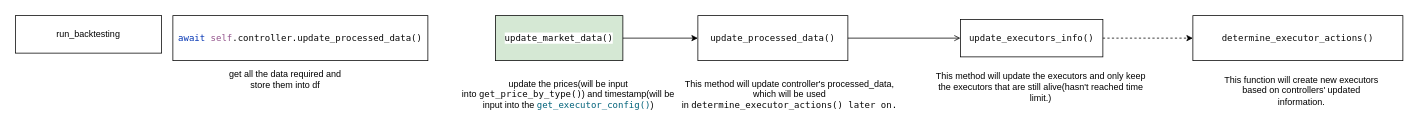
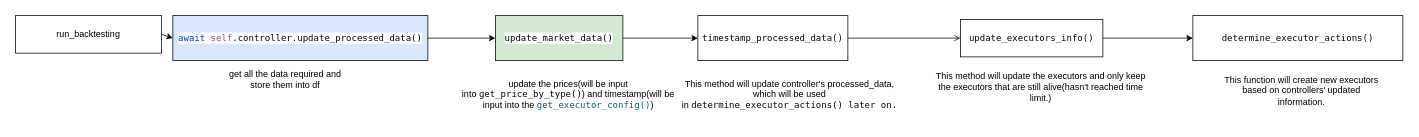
+ <mxCell id="4" value="" style="endArrow=classic;html=1;rounded=0;entryX=0;entryY=0.5;entryDx=0;entryDy=0;exitX=1;exitY=0.5;exitDx=0;exitDy=0;" edge="1" parent="1" source="2" target="3"><mxGeometry width="50" height="50" relative="1" as="geometry"><mxPoint x="50" y="80" as="sourcePoint" /><mxPoint x="100" y="30" as="targetPoint" /></mxGeometry></mxCell>
- <mxCell id="3" value="&lt;div style=&quot;background-color:#ffffff;color:#080808&quot;&gt;&lt;pre style=&quot;font-family:'JetBrains Mono',monospace;font-size:9.0pt;&quot;&gt;&lt;div&gt;&lt;pre style=&quot;font-family:'JetBrains Mono',monospace;font-size:9.0pt;&quot;&gt;&lt;span style=&quot;color:#0033b3;&quot;&gt;await &lt;/span&gt;&lt;span style=&quot;color:#94558d;&quot;&gt;self&lt;/span&gt;.controller.update_processed_data()&lt;/pre&gt;&lt;/div&gt;&lt;/pre&gt;&lt;/div&gt;" style="rounded=0;whiteSpace=wrap;html=1;" vertex="1" parent="1"><mxGeometry x="230" y="20" width="340" height="60" as="geometry" /></mxCell>
+ <mxCell id="3" value="&lt;div style=&quot;background-color:#ffffff;color:#080808&quot;&gt;&lt;pre style=&quot;font-family:'JetBrains Mono',monospace;font-size:9.0pt;&quot;&gt;&lt;div&gt;&lt;pre style=&quot;font-family:'JetBrains Mono',monospace;font-size:9.0pt;&quot;&gt;&lt;span style=&quot;color:#0033b3;&quot;&gt;await &lt;/span&gt;&lt;span style=&quot;color:#94558d;&quot;&gt;self&lt;/span&gt;.controller.update_processed_data()&lt;/pre&gt;&lt;/div&gt;&lt;/pre&gt;&lt;/div&gt;" style="rounded=0;whiteSpace=wrap;html=1;fillColor=#dae8fc;" vertex="1" parent="1"><mxGeometry x="230" y="20" width="340" height="60" as="geometry" /></mxCell>
+ <mxCell id="6" value="" style="endArrow=classic;html=1;rounded=0;exitX=1;exitY=0.5;exitDx=0;exitDy=0;" edge="1" parent="1" source="3" target="7"><mxGeometry width="50" height="50" relative="1" as="geometry"><mxPoint x="320" y="110" as="sourcePoint" /><mxPoint x="370" y="60" as="targetPoint" /></mxGeometry></mxCell>
- <mxCell id="10" value="&lt;div style=&quot;background-color:#ffffff;color:#080808&quot;&gt;&lt;pre style=&quot;font-family:'JetBrains Mono',monospace;font-size:9.0pt;&quot;&gt;update_processed_data()&lt;/pre&gt;&lt;/div&gt;" style="rounded=0;whiteSpace=wrap;html=1;" vertex="1" parent="1"><mxGeometry x="930" y="20" width="200" height="60" as="geometry" /></mxCell>
+ <mxCell id="10" value="&lt;div style=&quot;background-color:#ffffff;color:#080808&quot;&gt;&lt;pre style=&quot;font-family:'JetBrains Mono',monospace;font-size:9.0pt;&quot;&gt;timestamp_processed_data()&lt;/pre&gt;&lt;/div&gt;" style="rounded=0;whiteSpace=wrap;html=1;" vertex="1" parent="1"><mxGeometry x="930" y="20" width="200" height="60" as="geometry" /></mxCell>
- <mxCell id="15" value="" style="endArrow=classic;html=1;rounded=0;exitX=1;exitY=0.5;exitDx=0;exitDy=0;dashed=1;" edge="1" parent="1" source="13" target="16"><mxGeometry width="50" height="50" relative="1" as="geometry"><mxPoint x="1420" y="160" as="sourcePoint" /><mxPoint x="1470" y="110" as="targetPoint" /></mxGeometry></mxCell>
+ <mxCell id="15" value="" style="endArrow=classic;html=1;rounded=0;exitX=1;exitY=0.5;exitDx=0;exitDy=0;" edge="1" parent="1" source="13" target="16"><mxGeometry width="50" height="50" relative="1" as="geometry"><mxPoint x="1420" y="160" as="sourcePoint" /><mxPoint x="1470" y="110" as="targetPoint" /></mxGeometry></mxCell>
